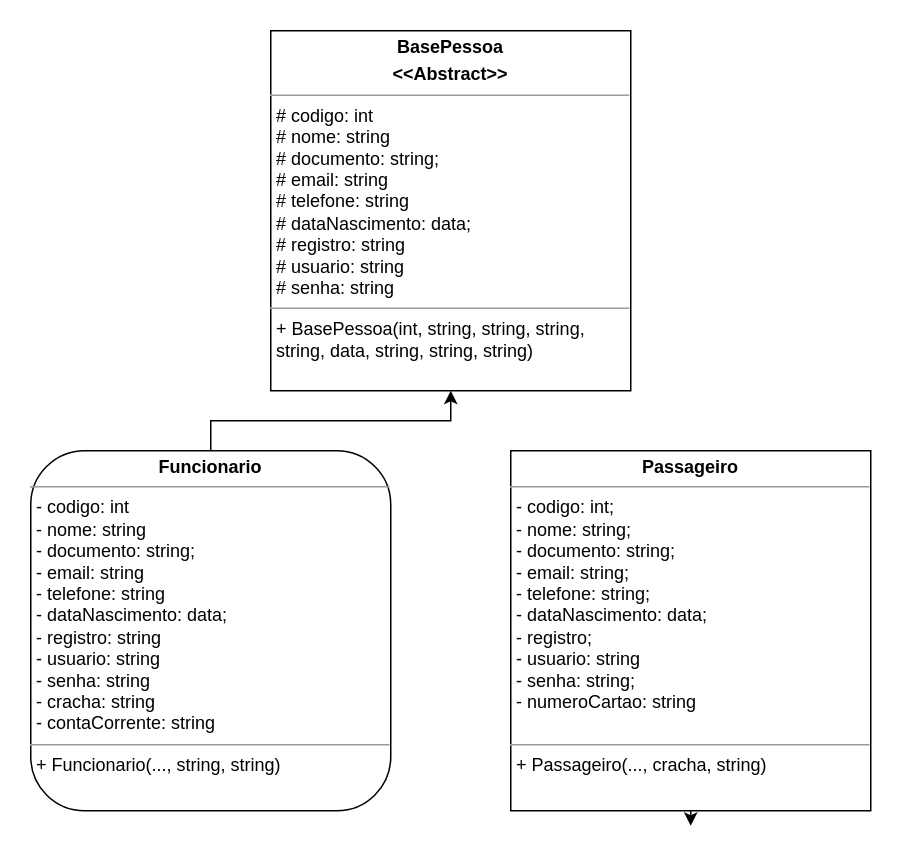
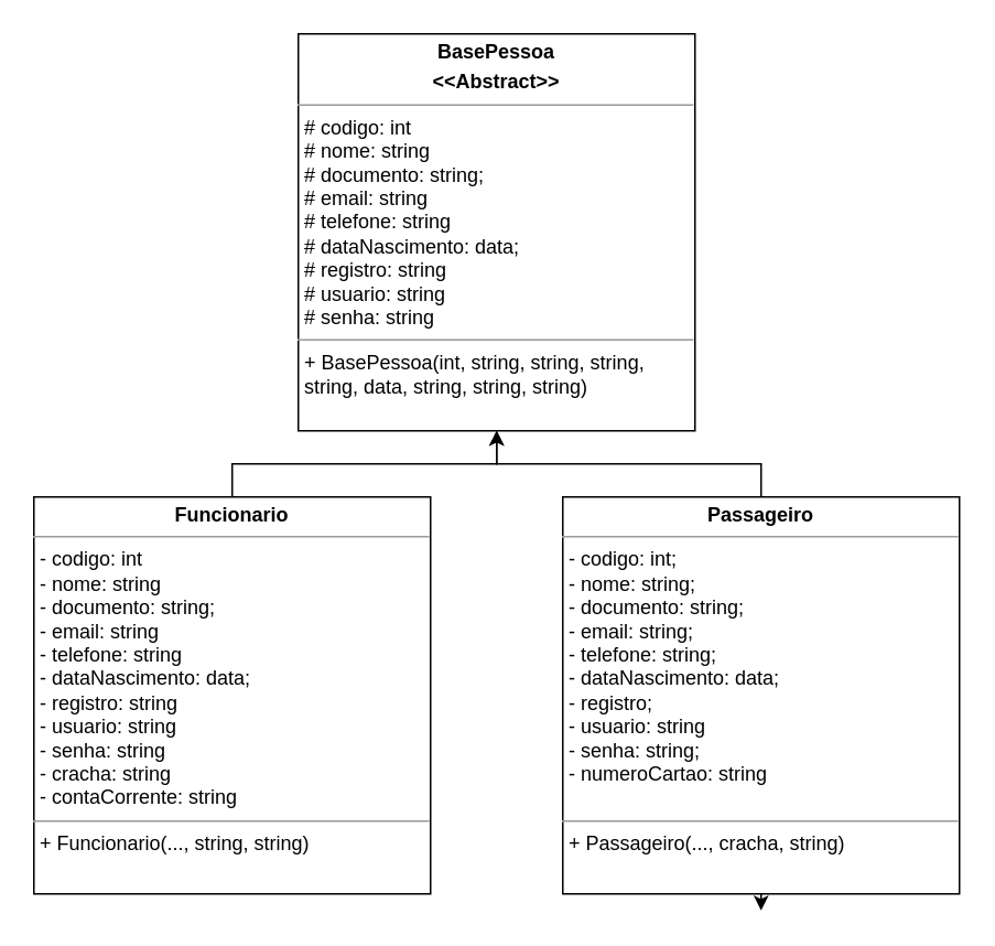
+ <mxCell id="5" style="edgeStyle=orthogonalEdgeStyle;rounded=0;orthogonalLoop=1;jettySize=auto;html=1;entryX=0.5;entryY=1;entryDx=0;entryDy=0;" parent="1" source="7" target="2" edge="1"><mxGeometry relative="1" as="geometry" /></mxCell>
- <mxCell id="4" value="&lt;p style=&quot;margin:0px;margin-top:4px;text-align:center;&quot;&gt;&lt;b&gt;Funcionario&lt;/b&gt;&lt;/p&gt;&lt;hr size=&quot;1&quot;&gt;&lt;p style=&quot;margin:0px;margin-left:4px;&quot;&gt;- codigo: int&lt;/p&gt;&lt;p style=&quot;margin:0px;margin-left:4px;&quot;&gt;- nome: string&lt;/p&gt;&lt;p style=&quot;margin:0px;margin-left:4px;&quot;&gt;- documento: string;&lt;br&gt;&lt;/p&gt;&lt;p style=&quot;margin:0px;margin-left:4px;&quot;&gt;- email: string&lt;br&gt;&lt;/p&gt;&lt;p style=&quot;margin:0px;margin-left:4px;&quot;&gt;- telefone: string&lt;br&gt;&lt;/p&gt;&lt;p style=&quot;border-color: var(--border-color); margin: 0px 0px 0px 4px;&quot;&gt;- dataNascimento: data;&lt;/p&gt;&lt;p style=&quot;margin:0px;margin-left:4px;&quot;&gt;&lt;span style=&quot;background-color: initial;&quot;&gt;- registro: string&lt;/span&gt;&lt;/p&gt;&lt;p style=&quot;margin:0px;margin-left:4px;&quot;&gt;- usuario: string&lt;/p&gt;&lt;p style=&quot;margin:0px;margin-left:4px;&quot;&gt;- senha: string&lt;/p&gt;&lt;p style=&quot;margin:0px;margin-left:4px;&quot;&gt;- cracha: string&lt;br&gt;&lt;/p&gt;&lt;p style=&quot;margin:0px;margin-left:4px;&quot;&gt;- contaCorrente: string&lt;br&gt;&lt;/p&gt;&lt;hr size=&quot;1&quot;&gt;&lt;p style=&quot;margin:0px;margin-left:4px;&quot;&gt;+ Funcionario(..., string, string)&lt;/p&gt;" style="verticalAlign=top;align=left;overflow=fill;fontSize=12;fontFamily=Helvetica;html=1;whiteSpace=wrap;rounded=1;" parent="1" vertex="1"><mxGeometry x="20" y="300" width="240" height="240" as="geometry" /></mxCell>
+ <mxCell id="4" value="&lt;p style=&quot;margin:0px;margin-top:4px;text-align:center;&quot;&gt;&lt;b&gt;Funcionario&lt;/b&gt;&lt;/p&gt;&lt;hr size=&quot;1&quot;&gt;&lt;p style=&quot;margin:0px;margin-left:4px;&quot;&gt;- codigo: int&lt;/p&gt;&lt;p style=&quot;margin:0px;margin-left:4px;&quot;&gt;- nome: string&lt;/p&gt;&lt;p style=&quot;margin:0px;margin-left:4px;&quot;&gt;- documento: string;&lt;br&gt;&lt;/p&gt;&lt;p style=&quot;margin:0px;margin-left:4px;&quot;&gt;- email: string&lt;br&gt;&lt;/p&gt;&lt;p style=&quot;margin:0px;margin-left:4px;&quot;&gt;- telefone: string&lt;br&gt;&lt;/p&gt;&lt;p style=&quot;border-color: var(--border-color); margin: 0px 0px 0px 4px;&quot;&gt;- dataNascimento: data;&lt;/p&gt;&lt;p style=&quot;margin:0px;margin-left:4px;&quot;&gt;&lt;span style=&quot;background-color: initial;&quot;&gt;- registro: string&lt;/span&gt;&lt;/p&gt;&lt;p style=&quot;margin:0px;margin-left:4px;&quot;&gt;- usuario: string&lt;/p&gt;&lt;p style=&quot;margin:0px;margin-left:4px;&quot;&gt;- senha: string&lt;/p&gt;&lt;p style=&quot;margin:0px;margin-left:4px;&quot;&gt;- cracha: string&lt;br&gt;&lt;/p&gt;&lt;p style=&quot;margin:0px;margin-left:4px;&quot;&gt;- contaCorrente: string&lt;br&gt;&lt;/p&gt;&lt;hr size=&quot;1&quot;&gt;&lt;p style=&quot;margin:0px;margin-left:4px;&quot;&gt;+ Funcionario(..., string, string)&lt;/p&gt;" style="verticalAlign=top;align=left;overflow=fill;fontSize=12;fontFamily=Helvetica;html=1;whiteSpace=wrap;" parent="1" vertex="1"><mxGeometry x="20" y="300" width="240" height="240" as="geometry" /></mxCell>
